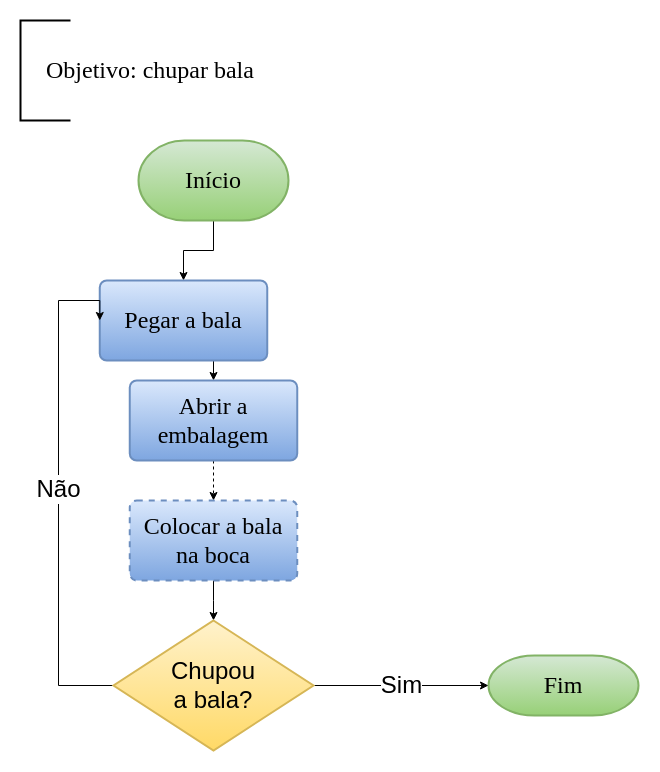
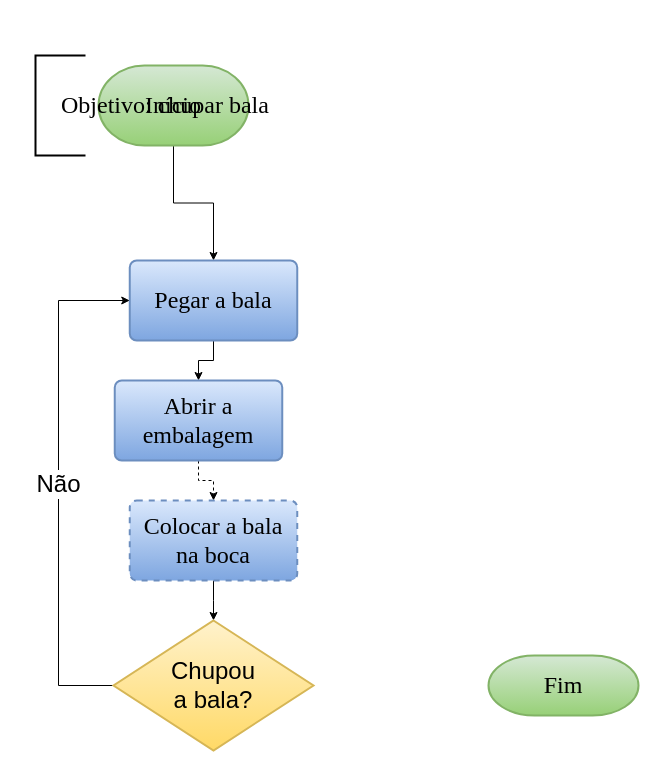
- <mxCell id="7" value="&amp;nbsp; &amp;nbsp; Objetivo: chupar bala" style="strokeWidth=2;html=1;shape=mxgraph.flowchart.annotation_1;align=left;pointerEvents=1;shadow=0;sketch=0;fillColor=#0066CC;fontFamily=Times New Roman;fontSize=24;fontColor=#000000;" parent="1" vertex="1"><mxGeometry x="20" y="20" width="50" height="100" as="geometry" /></mxCell>
+ <mxCell id="7" value="&amp;nbsp; &amp;nbsp; Objetivo: chupar bala" style="strokeWidth=2;html=1;shape=mxgraph.flowchart.annotation_1;align=left;pointerEvents=1;shadow=0;sketch=0;fillColor=#0066CC;fontFamily=Times New Roman;fontSize=24;fontColor=#000000;" parent="1" vertex="1"><mxGeometry x="35" y="55" width="50" height="100" as="geometry" /></mxCell>
- <mxCell id="3" value="&lt;span style=&quot;font-size: 24px;&quot;&gt;Início&lt;/span&gt;" style="strokeWidth=2;html=1;shape=mxgraph.flowchart.terminator;whiteSpace=wrap;strokeColor=#82b366;shadow=0;sketch=0;fontFamily=Times New Roman;fontSize=24;fillColor=#d5e8d4;gradientColor=#97d077;fontStyle=0" parent="1" vertex="1"><mxGeometry x="138" y="140" width="150" height="80" as="geometry" /></mxCell>
+ <mxCell id="3" value="&lt;span style=&quot;font-size: 24px;&quot;&gt;Início&lt;/span&gt;" style="strokeWidth=2;html=1;shape=mxgraph.flowchart.terminator;whiteSpace=wrap;strokeColor=#82b366;shadow=0;sketch=0;fontFamily=Times New Roman;fontSize=24;fillColor=#d5e8d4;gradientColor=#97d077;fontStyle=0" parent="1" vertex="1"><mxGeometry x="98" y="65" width="150" height="80" as="geometry" /></mxCell>
- <mxCell id="5" value="Pegar a bala" style="rounded=1;whiteSpace=wrap;html=1;absoluteArcSize=1;arcSize=14;strokeWidth=2;shadow=0;sketch=0;fillColor=#dae8fc;fontFamily=Times New Roman;fontSize=24;strokeColor=#6c8ebf;gradientColor=#7ea6e0;fontStyle=0" parent="1" vertex="1"><mxGeometry x="99.25" y="280" width="167.5" height="80" as="geometry" /></mxCell>
+ <mxCell id="5" value="Pegar a bala" style="rounded=1;whiteSpace=wrap;html=1;absoluteArcSize=1;arcSize=14;strokeWidth=2;shadow=0;sketch=0;fillColor=#dae8fc;fontFamily=Times New Roman;fontSize=24;strokeColor=#6c8ebf;gradientColor=#7ea6e0;fontStyle=0" parent="1" vertex="1"><mxGeometry x="129.25" y="260" width="167.5" height="80" as="geometry" /></mxCell>
- <mxCell id="9" value="Abrir a embalagem" style="rounded=1;whiteSpace=wrap;html=1;absoluteArcSize=1;arcSize=14;strokeWidth=2;shadow=0;sketch=0;fillColor=#dae8fc;fontFamily=Times New Roman;fontSize=24;strokeColor=#6c8ebf;gradientColor=#7ea6e0;fontStyle=0" parent="1" vertex="1"><mxGeometry x="129.25" y="380" width="167.5" height="80" as="geometry" /></mxCell>
+ <mxCell id="9" value="Abrir a embalagem" style="rounded=1;whiteSpace=wrap;html=1;absoluteArcSize=1;arcSize=14;strokeWidth=2;shadow=0;sketch=0;fillColor=#dae8fc;fontFamily=Times New Roman;fontSize=24;strokeColor=#6c8ebf;gradientColor=#7ea6e0;fontStyle=0" parent="1" vertex="1"><mxGeometry x="114.25" y="380" width="167.5" height="80" as="geometry" /></mxCell>
- <mxCell id="13" value="&lt;font style=&quot;font-size: 24px&quot;&gt;Sim&lt;/font&gt;" style="edgeStyle=orthogonalEdgeStyle;rounded=0;orthogonalLoop=1;jettySize=auto;html=1;exitX=1;exitY=0.5;exitDx=0;exitDy=0;exitPerimeter=0;entryX=0;entryY=0.5;entryDx=0;entryDy=0;entryPerimeter=0;" edge="1" parent="1" source="14" target="6"><mxGeometry relative="1" as="geometry" /></mxCell>
